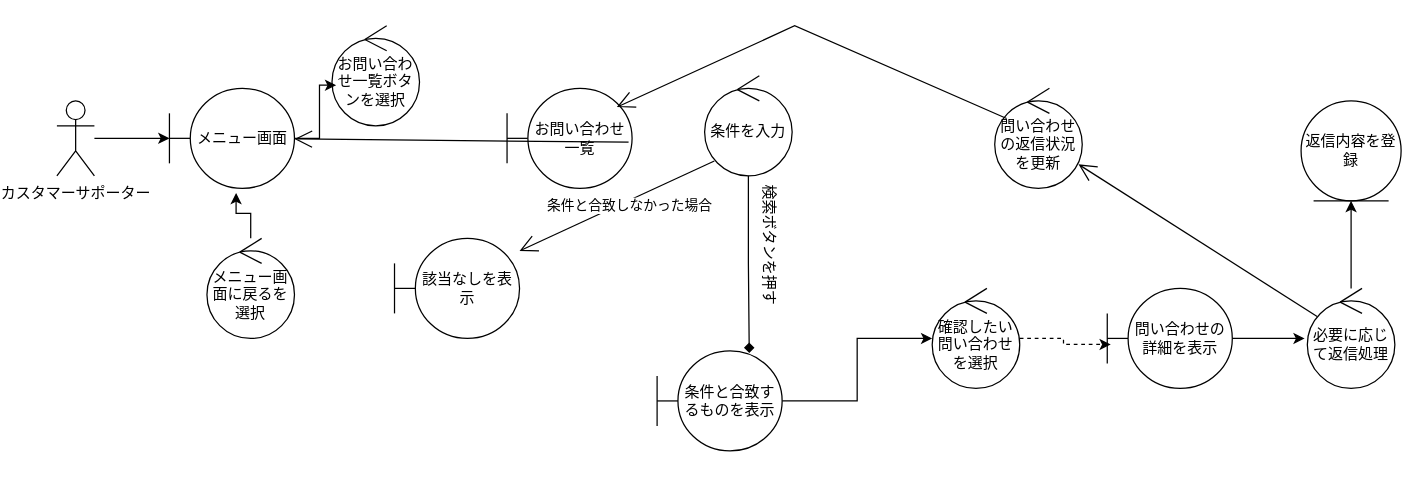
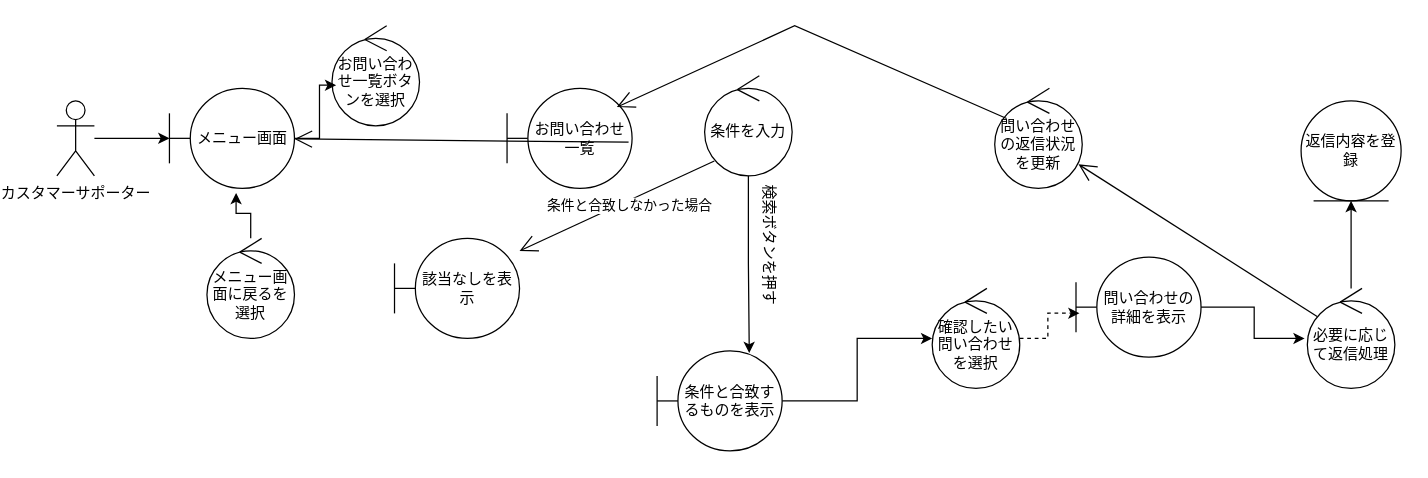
- <mxCell id="18" value="問い合わせの詳細を表示" style="shape=umlBoundary;whiteSpace=wrap;html=1;" vertex="1" parent="1"><mxGeometry x="860" y="230" width="100" height="80" as="geometry" /></mxCell>
+ <mxCell id="18" value="問い合わせの詳細を表示" style="shape=umlBoundary;whiteSpace=wrap;html=1;" vertex="1" parent="1"><mxGeometry x="835" y="205" width="100" height="80" as="geometry" /></mxCell>
- <mxCell id="25" style="edgeStyle=orthogonalEdgeStyle;rounded=0;orthogonalLoop=1;jettySize=auto;html=1;entryX=0.737;entryY=0.021;entryDx=0;entryDy=0;entryPerimeter=0;endArrow=diamond;" edge="1" parent="1" source="8" target="11"><mxGeometry relative="1" as="geometry" /></mxCell>
+ <mxCell id="25" style="edgeStyle=orthogonalEdgeStyle;rounded=0;orthogonalLoop=1;jettySize=auto;html=1;entryX=0.737;entryY=0.021;entryDx=0;entryDy=0;entryPerimeter=0;" edge="1" parent="1" source="8" target="11"><mxGeometry relative="1" as="geometry" /></mxCell>
